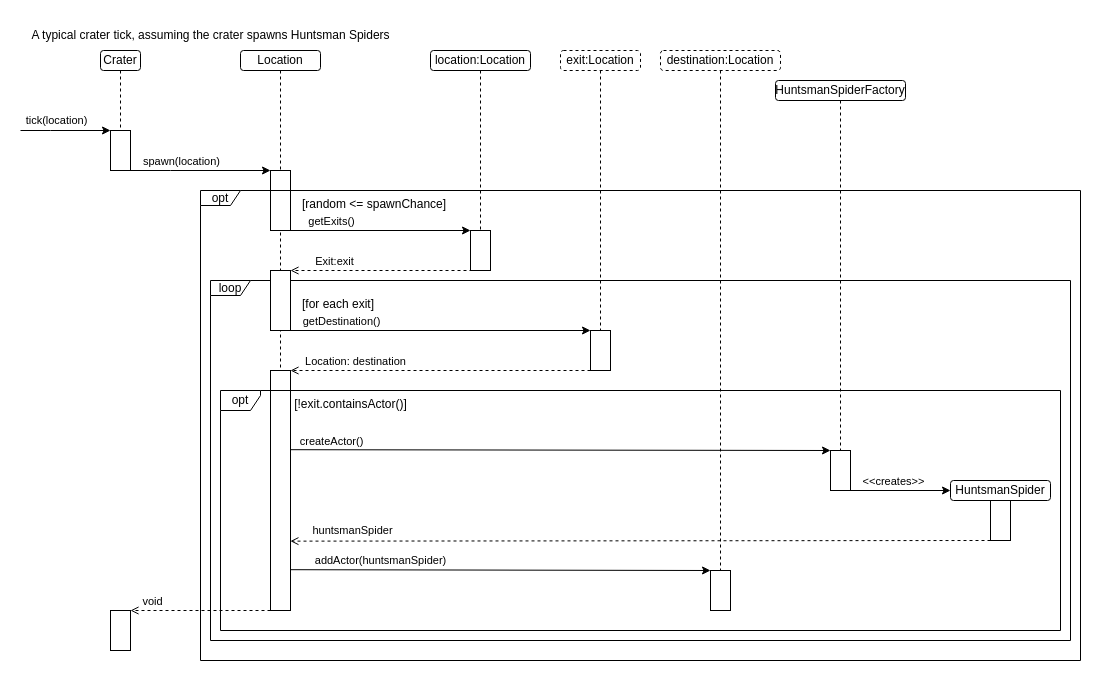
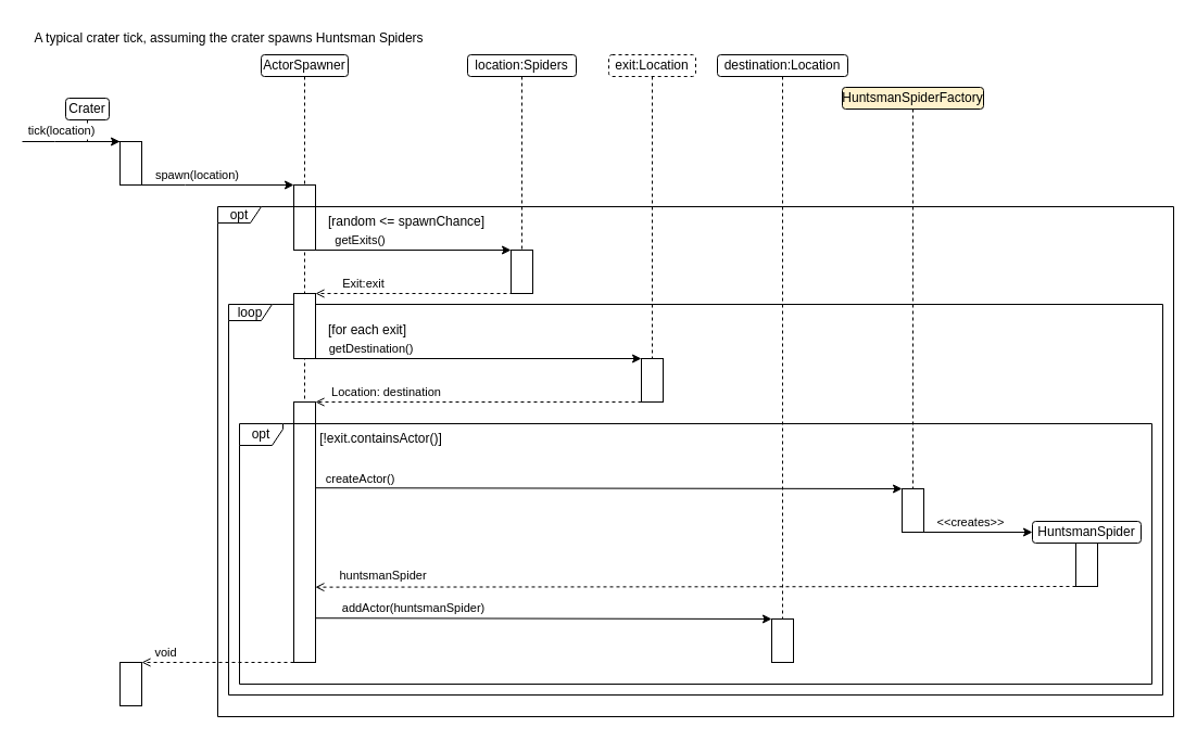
- <mxCell id="4" value="Crater" style="rounded=1;whiteSpace=wrap;html=1;" vertex="1" parent="1"><mxGeometry x="100" y="50" width="40" height="20" as="geometry" /></mxCell>
+ <mxCell id="4" value="Crater" style="rounded=1;whiteSpace=wrap;html=1;" vertex="1" parent="1"><mxGeometry x="60" y="90" width="40" height="20" as="geometry" /></mxCell>
- <mxCell id="13" value="Location" style="rounded=1;whiteSpace=wrap;html=1;" vertex="1" parent="1"><mxGeometry x="240" y="50" width="80" height="20" as="geometry" /></mxCell>
+ <mxCell id="13" value="ActorSpawner" style="rounded=1;whiteSpace=wrap;html=1;" vertex="1" parent="1"><mxGeometry x="240" y="50" width="80" height="20" as="geometry" /></mxCell>
- <mxCell id="42" value="location:Location" style="rounded=1;whiteSpace=wrap;html=1;" vertex="1" parent="1"><mxGeometry x="430" y="50" width="100" height="20" as="geometry" /></mxCell>
+ <mxCell id="42" value="location:Spiders" style="rounded=1;whiteSpace=wrap;html=1;" vertex="1" parent="1"><mxGeometry x="430" y="50" width="100" height="20" as="geometry" /></mxCell>
- <mxCell id="45" value="destination:Location" style="rounded=1;whiteSpace=wrap;html=1;dashed=1;" vertex="1" parent="1"><mxGeometry x="660" y="50" width="120" height="20" as="geometry" /></mxCell>
+ <mxCell id="45" value="destination:Location" style="rounded=1;whiteSpace=wrap;html=1;" vertex="1" parent="1"><mxGeometry x="660" y="50" width="120" height="20" as="geometry" /></mxCell>
- <mxCell id="46" value="HuntsmanSpiderFactory" style="rounded=1;whiteSpace=wrap;html=1;" vertex="1" parent="1"><mxGeometry x="775" y="80" width="130" height="20" as="geometry" /></mxCell>
+ <mxCell id="46" value="HuntsmanSpiderFactory" style="rounded=1;whiteSpace=wrap;html=1;fillColor=#fff2cc;" vertex="1" parent="1"><mxGeometry x="775" y="80" width="130" height="20" as="geometry" /></mxCell>
